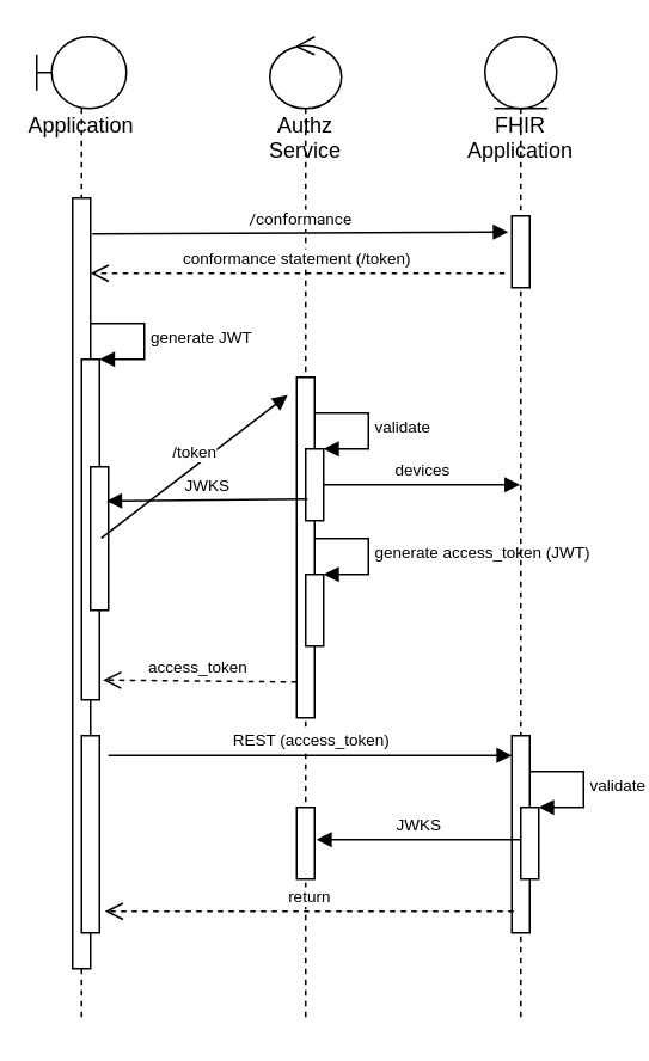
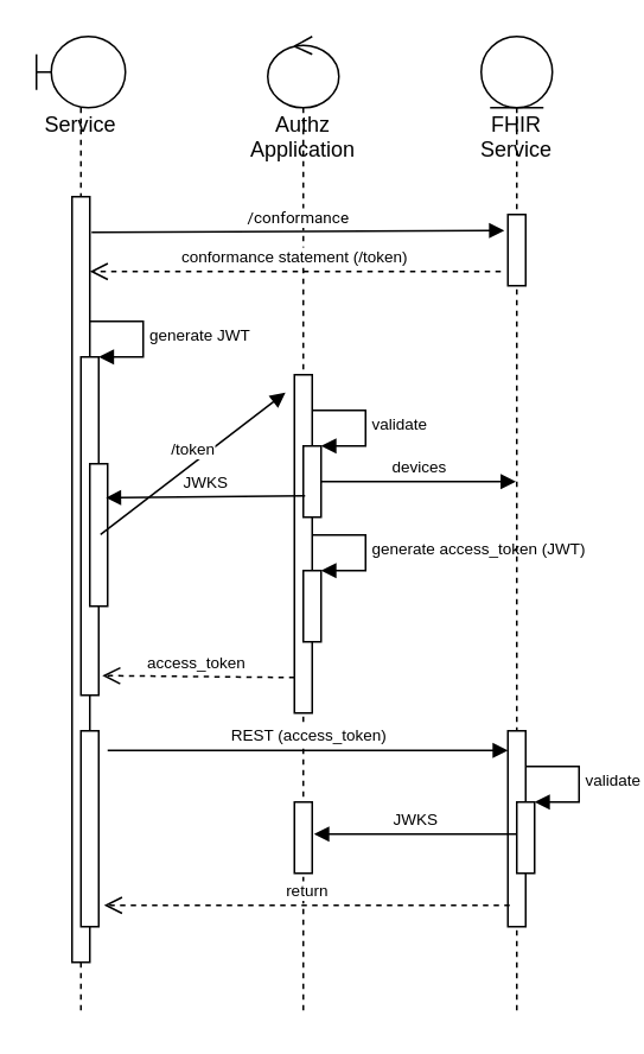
- <mxCell id="2" value="Application" style="shape=umlLifeline;participant=umlBoundary;perimeter=lifelinePerimeter;whiteSpace=wrap;html=1;container=1;collapsible=0;recursiveResize=0;verticalAlign=top;spacingTop=36;outlineConnect=0;" vertex="1" parent="1"><mxGeometry x="20" y="20" width="50" height="550" as="geometry" /></mxCell>
+ <mxCell id="2" value="Service" style="shape=umlLifeline;participant=umlBoundary;perimeter=lifelinePerimeter;whiteSpace=wrap;html=1;container=1;collapsible=0;recursiveResize=0;verticalAlign=top;spacingTop=36;outlineConnect=0;" vertex="1" parent="1"><mxGeometry x="20" y="20" width="50" height="550" as="geometry" /></mxCell>
- <mxCell id="8" value="Authz Service" style="shape=umlLifeline;participant=umlControl;perimeter=lifelinePerimeter;whiteSpace=wrap;html=1;container=1;collapsible=0;recursiveResize=0;verticalAlign=top;spacingTop=36;outlineConnect=0;" vertex="1" parent="1"><mxGeometry x="150" y="20" width="40" height="550" as="geometry" /></mxCell>
+ <mxCell id="8" value="Authz Application" style="shape=umlLifeline;participant=umlControl;perimeter=lifelinePerimeter;whiteSpace=wrap;html=1;container=1;collapsible=0;recursiveResize=0;verticalAlign=top;spacingTop=36;outlineConnect=0;" vertex="1" parent="1"><mxGeometry x="150" y="20" width="40" height="550" as="geometry" /></mxCell>
- <mxCell id="15" value="FHIR Application" style="shape=umlLifeline;participant=umlEntity;perimeter=lifelinePerimeter;whiteSpace=wrap;html=1;container=1;collapsible=0;recursiveResize=0;verticalAlign=top;spacingTop=36;outlineConnect=0;" vertex="1" parent="1"><mxGeometry x="270" y="20" width="40" height="550" as="geometry" /></mxCell>
+ <mxCell id="15" value="FHIR Service" style="shape=umlLifeline;participant=umlEntity;perimeter=lifelinePerimeter;whiteSpace=wrap;html=1;container=1;collapsible=0;recursiveResize=0;verticalAlign=top;spacingTop=36;outlineConnect=0;" vertex="1" parent="1"><mxGeometry x="270" y="20" width="40" height="550" as="geometry" /></mxCell>
